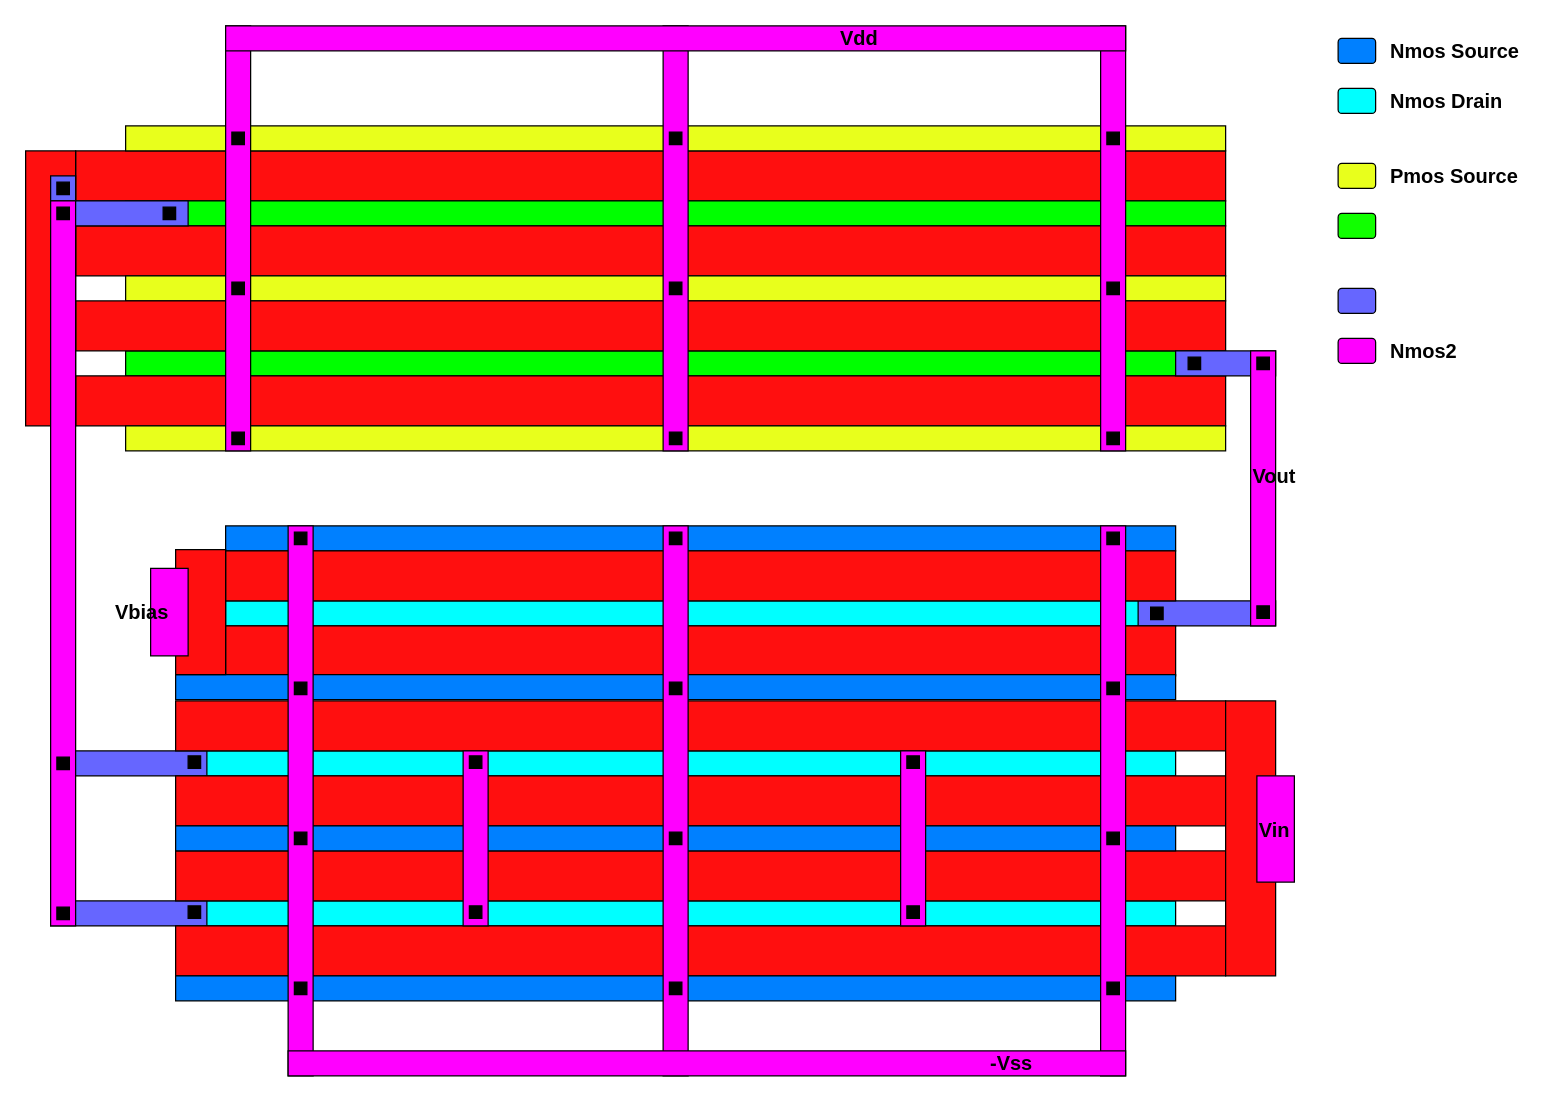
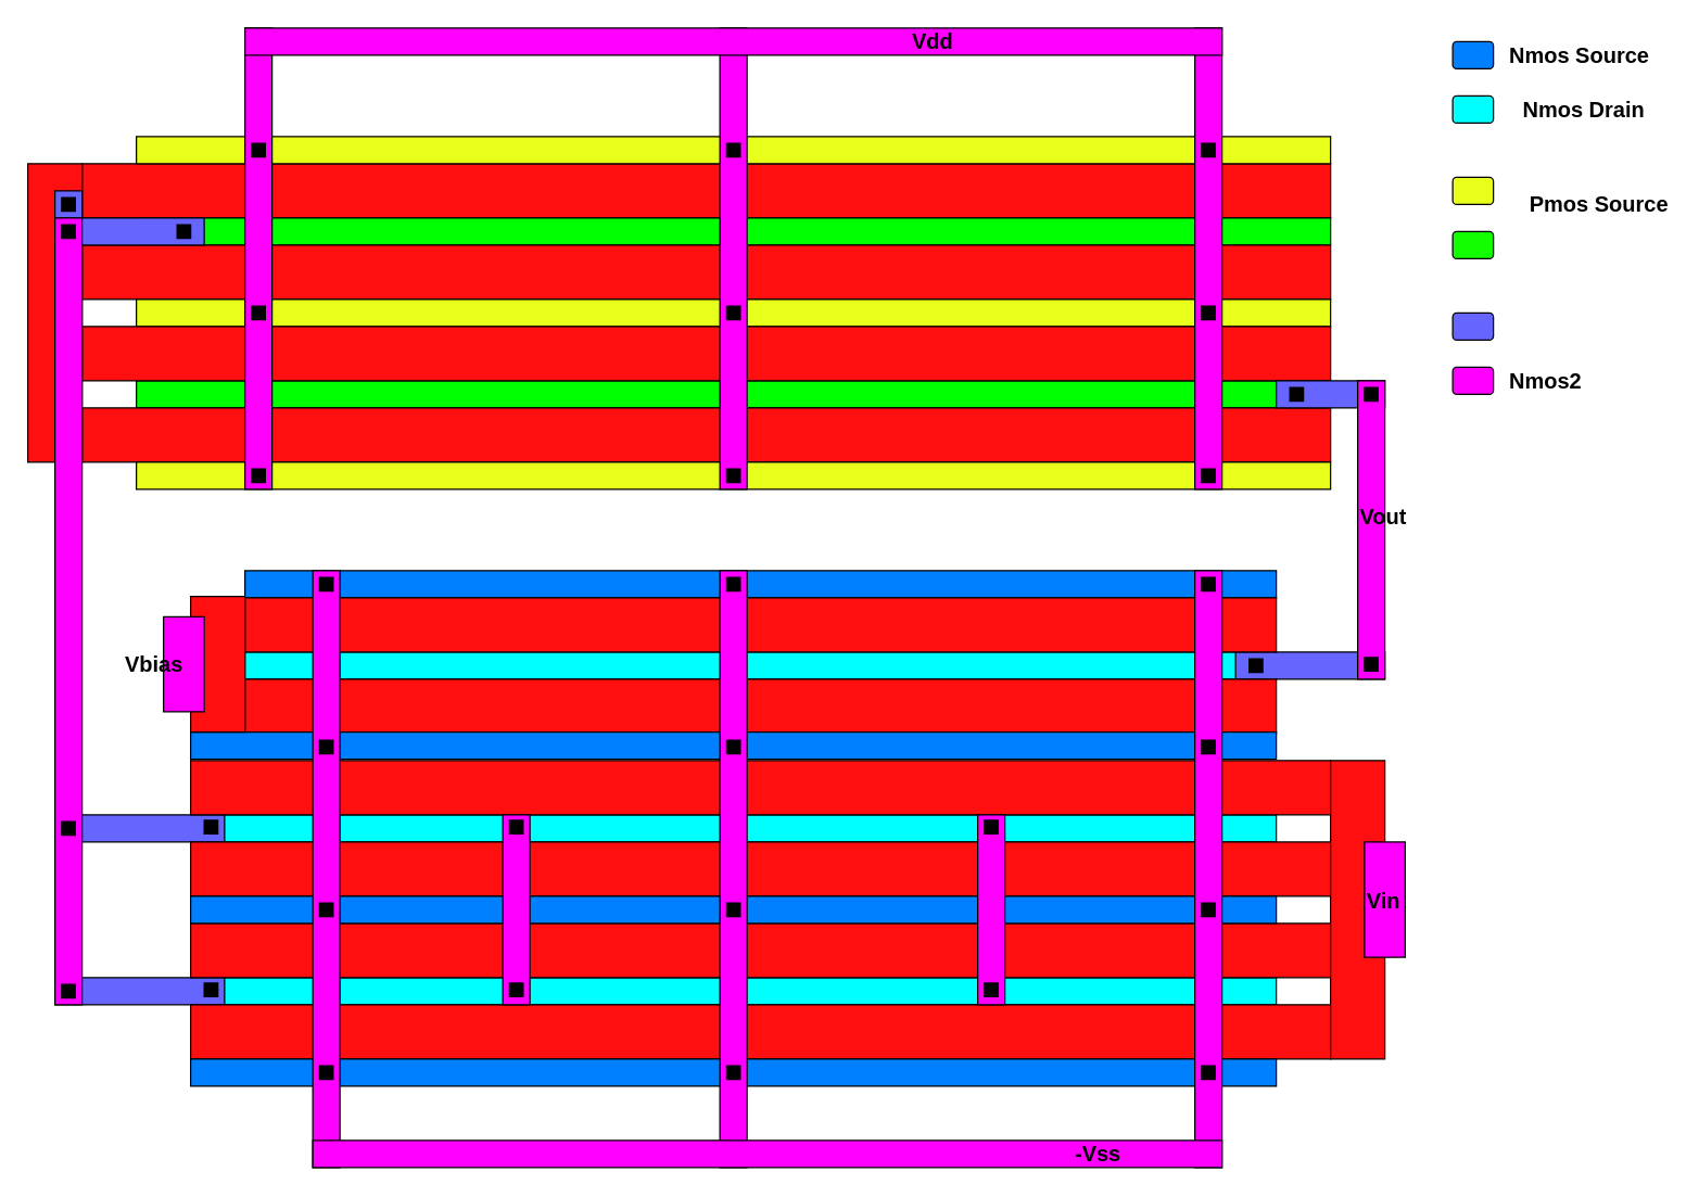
- <mxCell id="18" value="&lt;b style=&quot;font-size: 16px&quot;&gt;Nmos Drain&lt;/b&gt;" style="text;html=1;align=left;verticalAlign=middle;resizable=0;points=[];autosize=1;" vertex="1" parent="1"><mxGeometry x="1110" y="70" width="110" height="20" as="geometry" /></mxCell>
+ <mxCell id="18" value="&lt;b style=&quot;font-size: 16px&quot;&gt;Nmos Drain&lt;/b&gt;" style="text;html=1;align=left;verticalAlign=middle;resizable=0;points=[];autosize=1;" vertex="1" parent="1"><mxGeometry x="1120" y="70" width="110" height="20" as="geometry" /></mxCell>
- <mxCell id="19" value="&lt;b style=&quot;font-size: 16px&quot;&gt;Pmos Source&lt;/b&gt;" style="text;html=1;align=left;verticalAlign=middle;resizable=0;points=[];autosize=1;" vertex="1" parent="1"><mxGeometry x="1110" y="130" width="120" height="20" as="geometry" /></mxCell>
+ <mxCell id="19" value="&lt;b style=&quot;font-size: 16px&quot;&gt;Pmos Source&lt;/b&gt;" style="text;html=1;align=left;verticalAlign=middle;resizable=0;points=[];autosize=1;" vertex="1" parent="1"><mxGeometry x="1125" y="140" width="120" height="20" as="geometry" /></mxCell>
